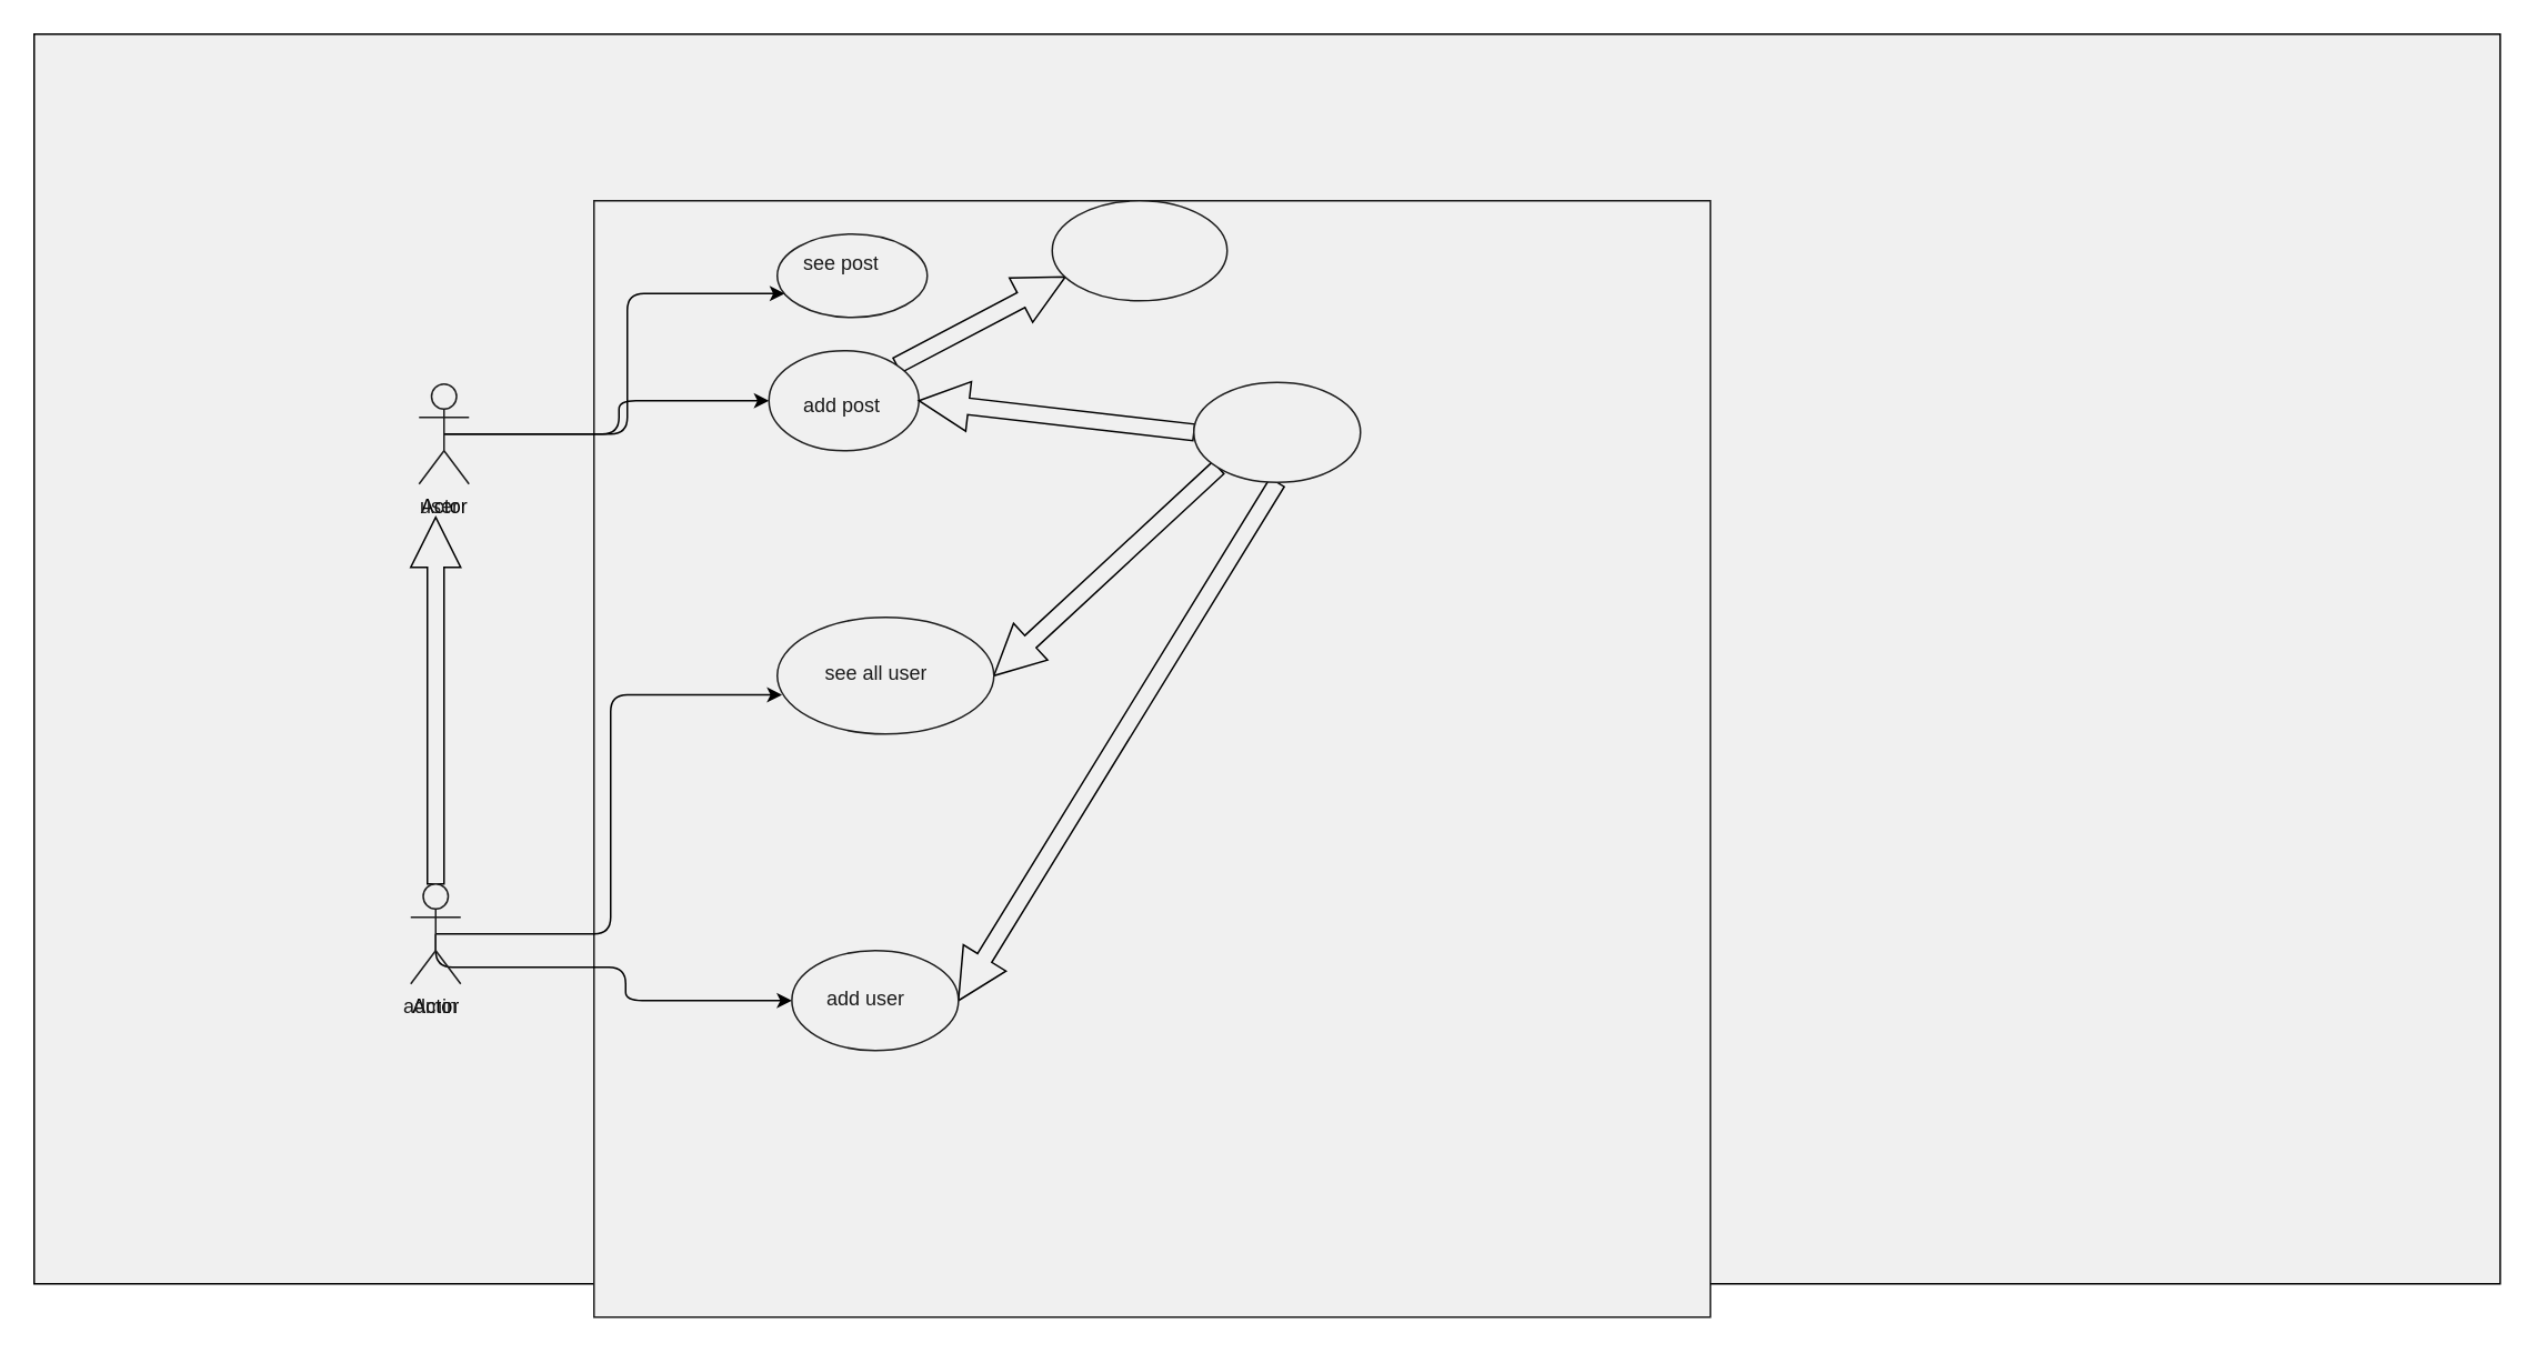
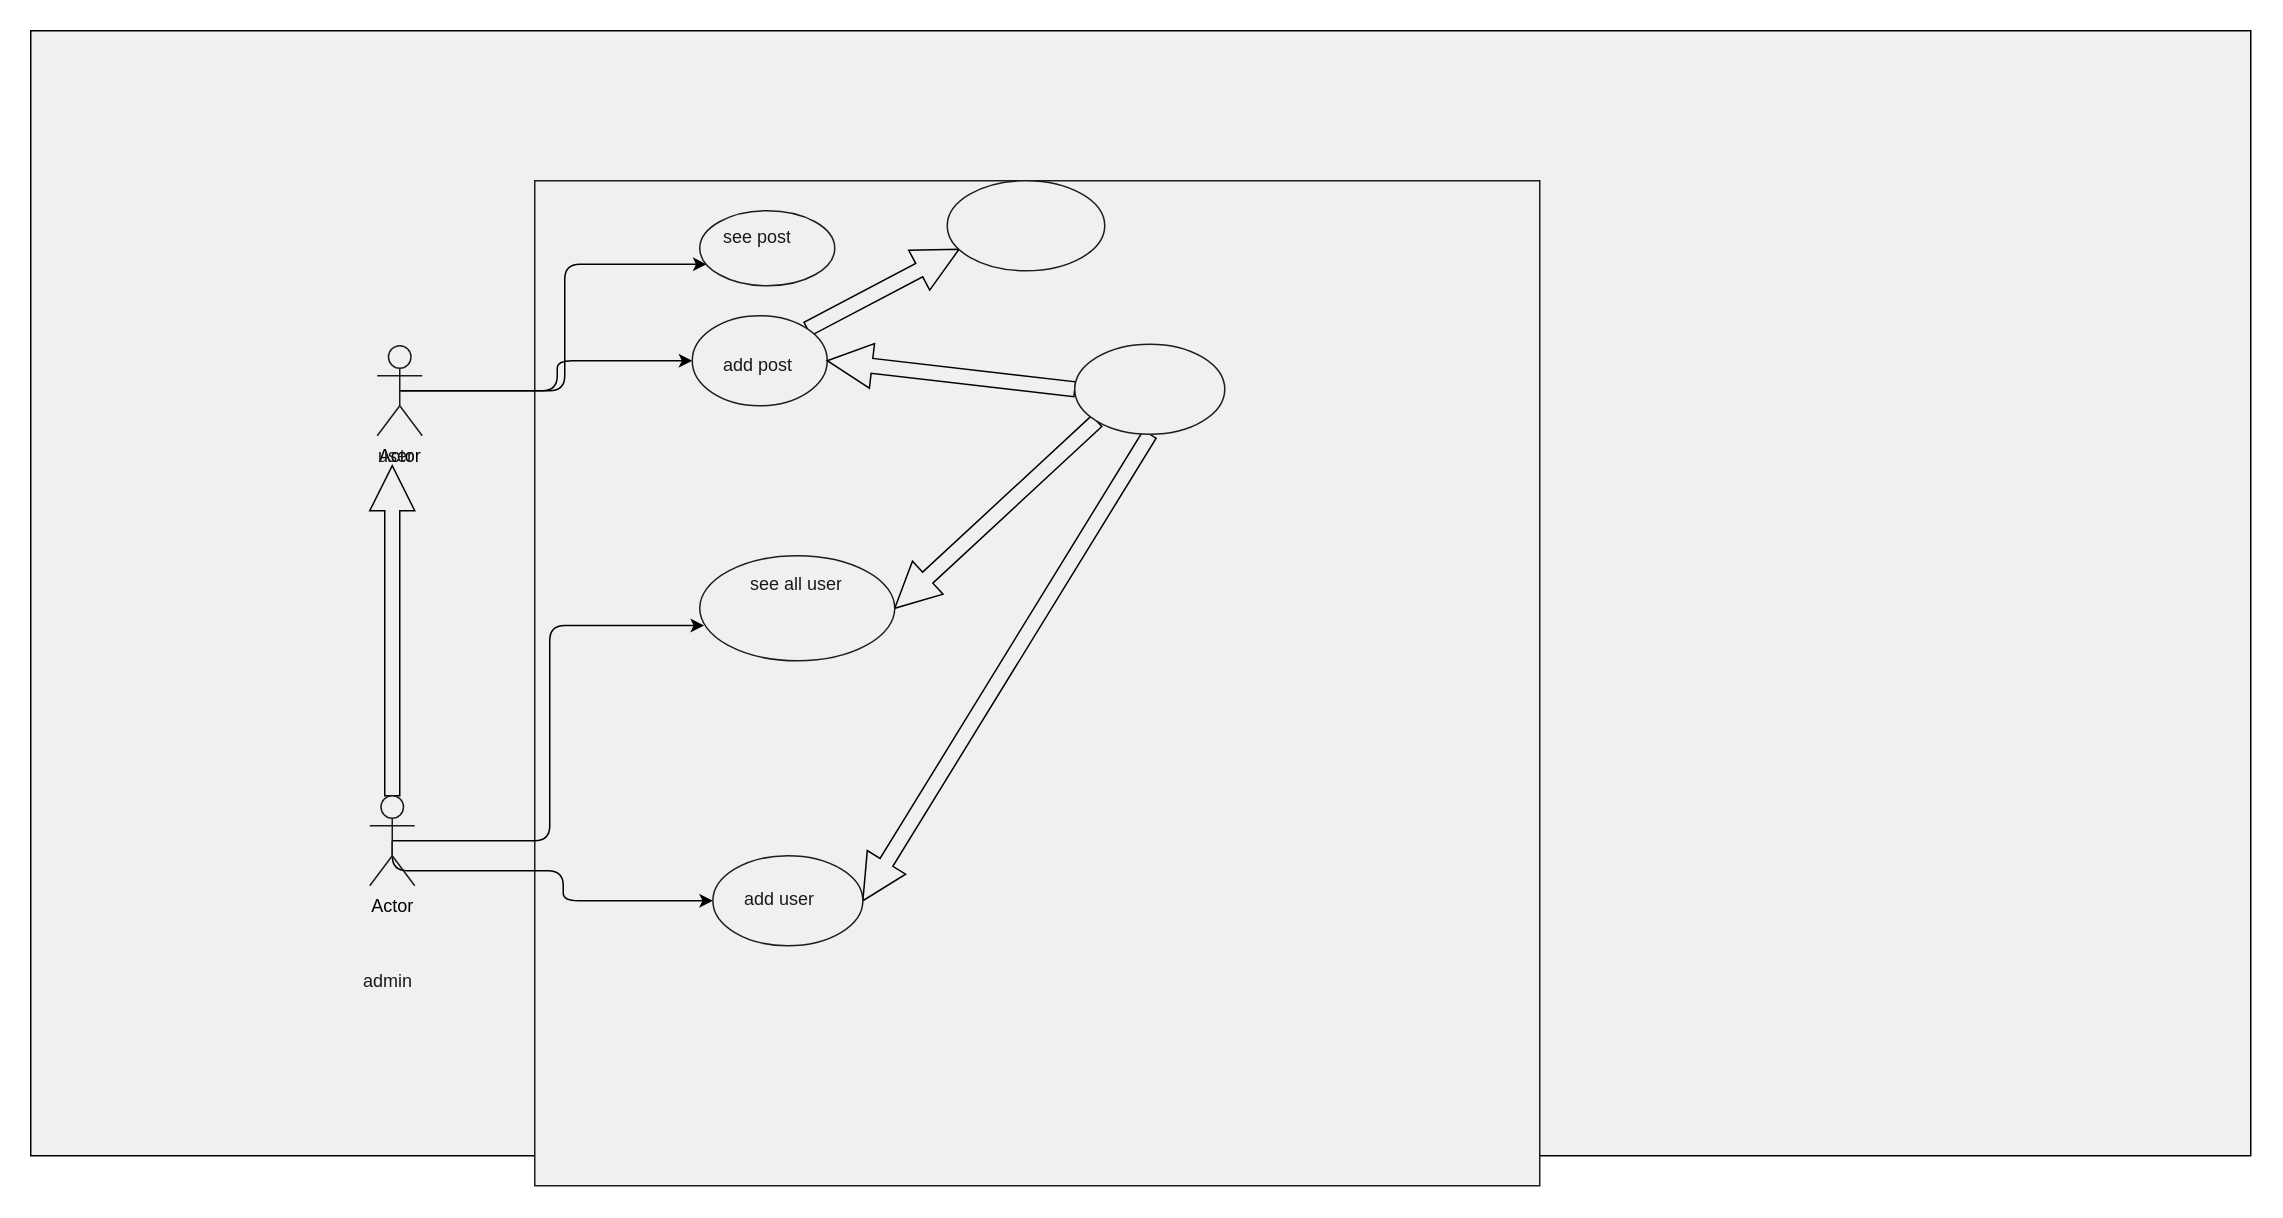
- <mxCell id="23" value="see all user" style="text;strokeColor=none;fillColor=none;align=left;verticalAlign=top;spacingLeft=4;spacingRight=4;overflow=hidden;rotatable=0;points=[[0,0.5],[1,0.5]];portConstraint=eastwest;whiteSpace=wrap;html=1;fontColor=#1A1A1A;" vertex="1" parent="1"><mxGeometry x="488.5" y="389.5" width="85" height="31" as="geometry" /></mxCell>
+ <mxCell id="23" value="see all user" style="text;strokeColor=none;fillColor=none;align=left;verticalAlign=top;spacingLeft=4;spacingRight=4;overflow=hidden;rotatable=0;points=[[0,0.5],[1,0.5]];portConstraint=eastwest;whiteSpace=wrap;html=1;fontColor=#1A1A1A;" vertex="1" parent="1"><mxGeometry x="493.5" y="374.5" width="85" height="31" as="geometry" /></mxCell>
- <mxCell id="25" value="admin" style="text;strokeColor=none;fillColor=none;align=left;verticalAlign=top;spacingLeft=4;spacingRight=4;overflow=hidden;rotatable=0;points=[[0,0.5],[1,0.5]];portConstraint=eastwest;whiteSpace=wrap;html=1;fontColor=#1A1A1A;" vertex="1" parent="1"><mxGeometry x="236" y="590" width="85" height="31" as="geometry" /></mxCell>
+ <mxCell id="25" value="admin" style="text;strokeColor=none;fillColor=none;align=left;verticalAlign=top;spacingLeft=4;spacingRight=4;overflow=hidden;rotatable=0;points=[[0,0.5],[1,0.5]];portConstraint=eastwest;whiteSpace=wrap;html=1;fontColor=#1A1A1A;" vertex="1" parent="1"><mxGeometry x="236" y="640" width="85" height="31" as="geometry" /></mxCell>
